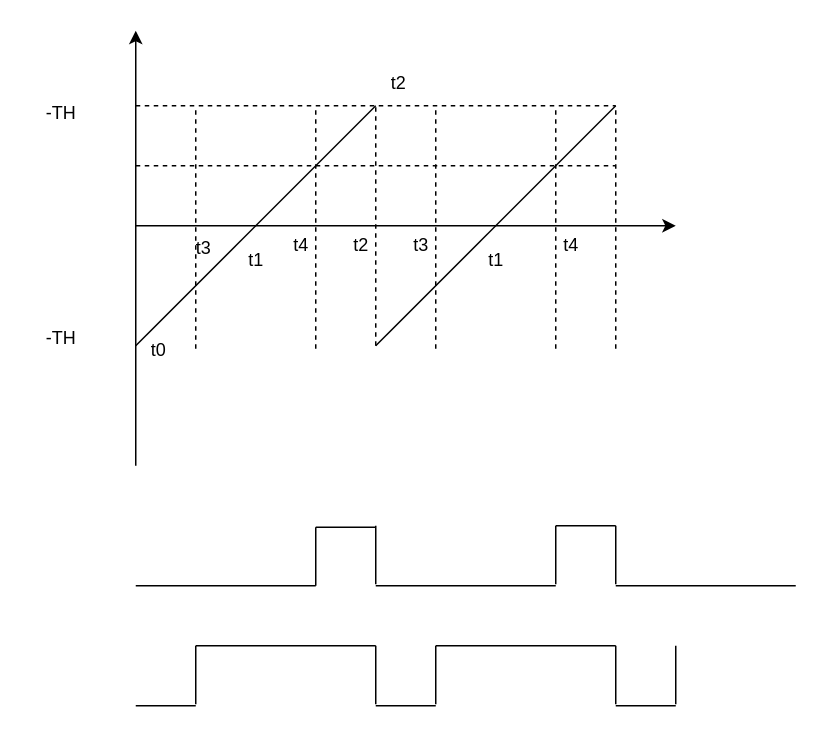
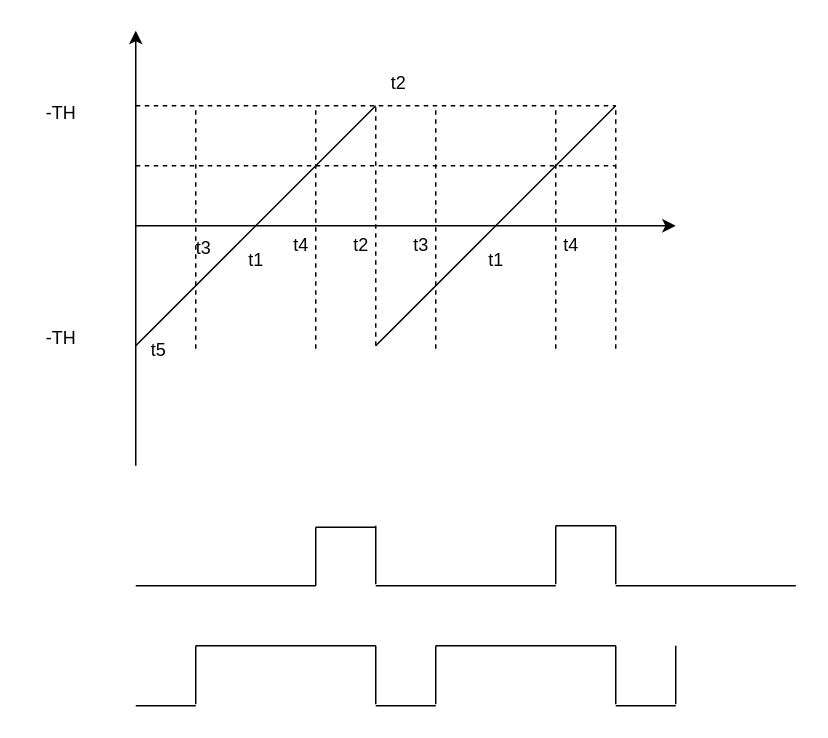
- <mxCell id="6" value="t0" style="text;html=1;align=center;verticalAlign=middle;resizable=0;points=[];autosize=1;strokeColor=none;fillColor=none;" vertex="1" parent="1"><mxGeometry x="90" y="218" width="30" height="30" as="geometry" /></mxCell>
+ <mxCell id="6" value="t5" style="text;html=1;align=center;verticalAlign=middle;resizable=0;points=[];autosize=1;strokeColor=none;fillColor=none;" vertex="1" parent="1"><mxGeometry x="90" y="218" width="30" height="30" as="geometry" /></mxCell>
